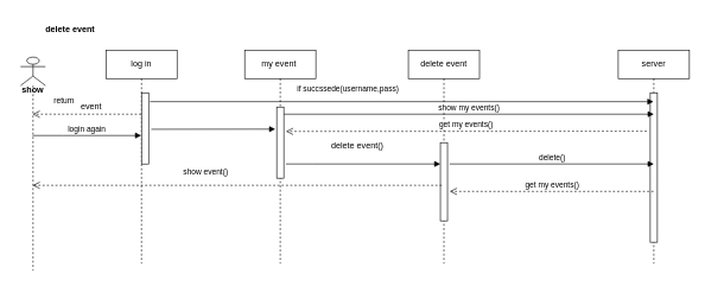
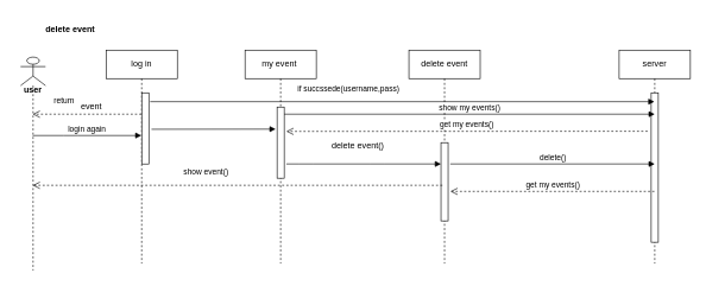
- <mxCell id="7" value="show" style="text;align=center;fontStyle=1;verticalAlign=middle;spacingLeft=3;spacingRight=3;strokeColor=none;rotatable=0;points=[[0,0.5],[1,0.5]];portConstraint=eastwest;" vertex="1" parent="6"><mxGeometry x="-7.5" y="40.2" width="50" height="10" as="geometry" /></mxCell>
+ <mxCell id="7" value="user" style="text;align=center;fontStyle=1;verticalAlign=middle;spacingLeft=3;spacingRight=3;strokeColor=none;rotatable=0;points=[[0,0.5],[1,0.5]];portConstraint=eastwest;" vertex="1" parent="6"><mxGeometry x="-7.5" y="40.2" width="50" height="10" as="geometry" /></mxCell>
